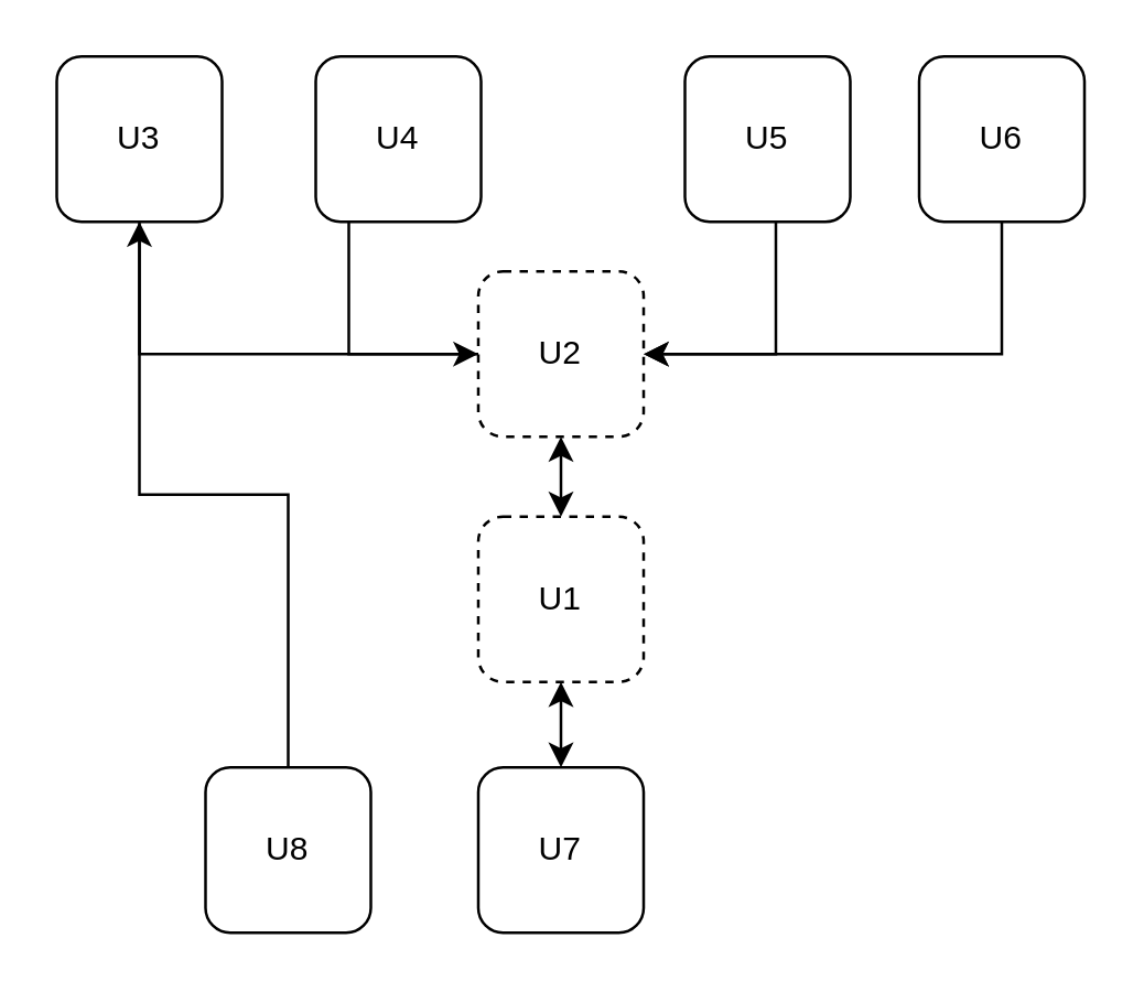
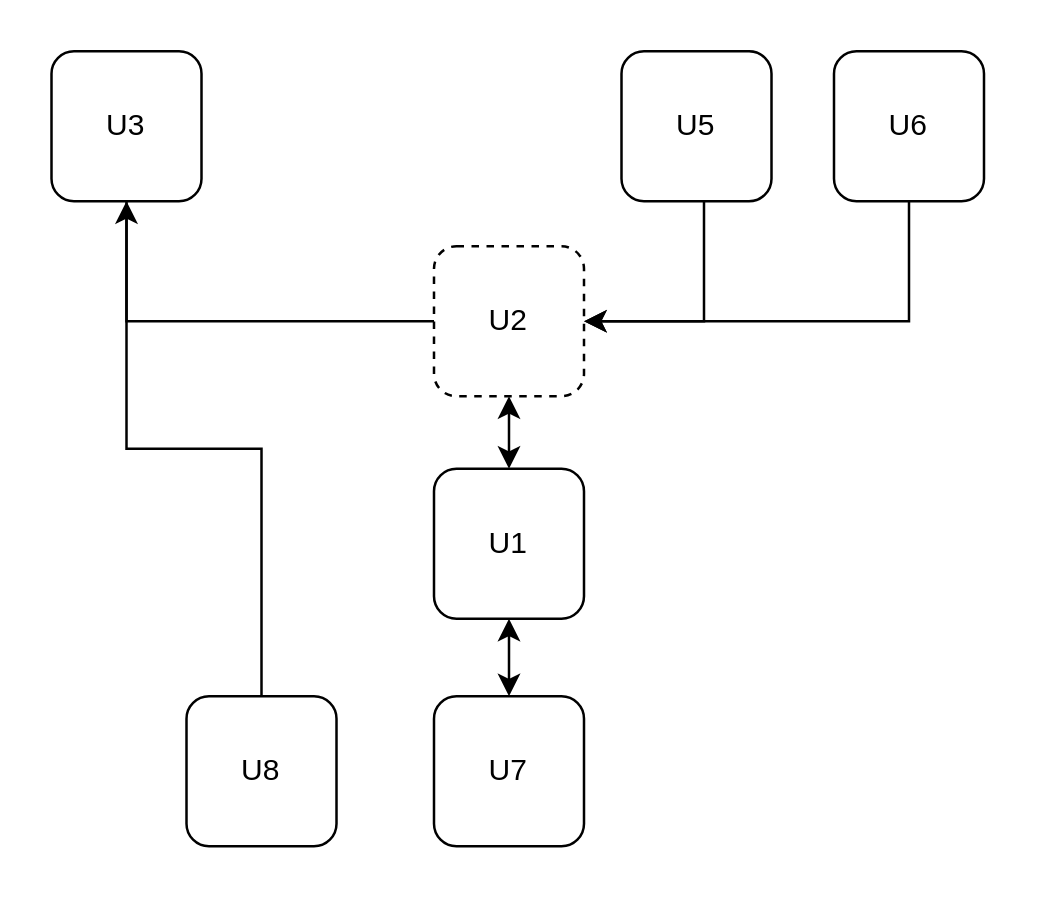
- <mxCell id="5" value="U4" style="rounded=1;whiteSpace=wrap;html=1;" vertex="1" parent="1"><mxGeometry x="114" y="20" width="60" height="60" as="geometry" /></mxCell>
- <mxCell id="4" style="edgeStyle=orthogonalEdgeStyle;rounded=0;orthogonalLoop=1;jettySize=auto;html=1;entryX=0;entryY=0.5;entryDx=0;entryDy=0;" edge="1" parent="1" source="5" target="2"><mxGeometry relative="1" as="geometry"><Array as="points"><mxPoint x="126" y="128" /></Array></mxGeometry></mxCell>
- <mxCell id="3" value="U1" style="rounded=1;whiteSpace=wrap;html=1;dashed=1;" vertex="1" parent="1"><mxGeometry x="173" y="187" width="60" height="60" as="geometry" /></mxCell>
+ <mxCell id="3" value="U1" style="rounded=1;whiteSpace=wrap;html=1;" vertex="1" parent="1"><mxGeometry x="173" y="187" width="60" height="60" as="geometry" /></mxCell>
